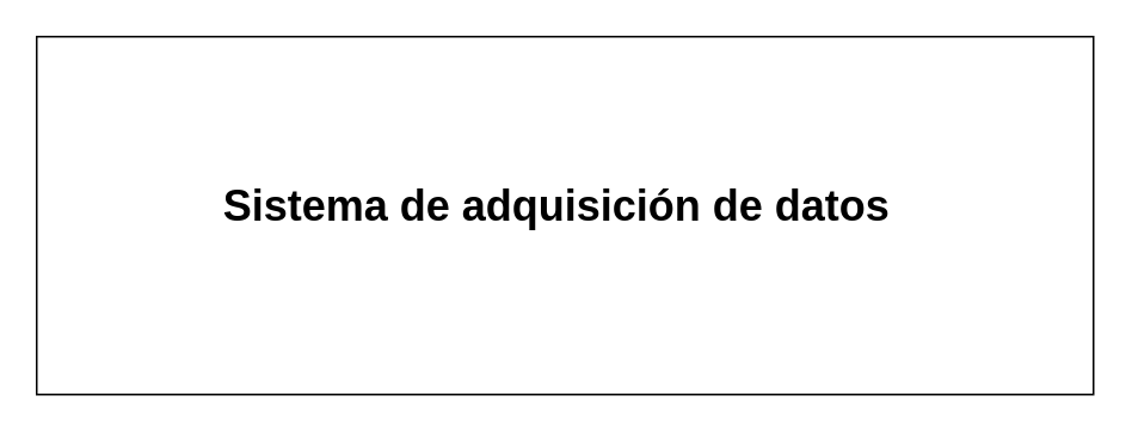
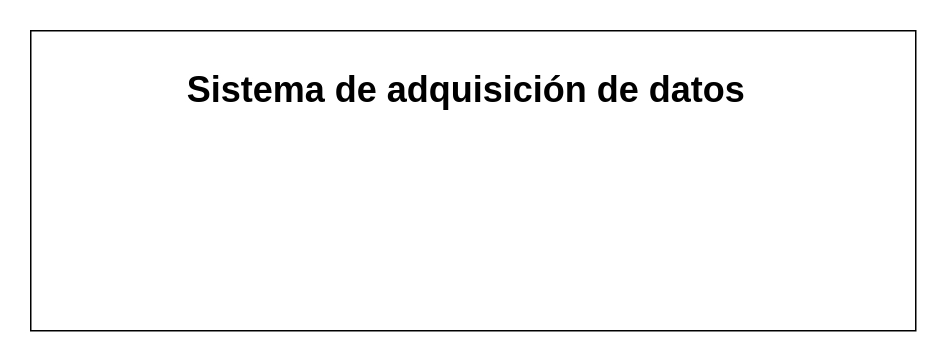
- <mxCell id="3" value="&lt;b style=&quot;font-size: 24px;&quot;&gt;Sistema de adquisición de datos&lt;/b&gt;" style="text;html=1;align=center;verticalAlign=middle;resizable=0;points=[];autosize=1;strokeColor=none;fillColor=none;" vertex="1" parent="1"><mxGeometry x="110" y="95" width="400" height="40" as="geometry" /></mxCell>
+ <mxCell id="3" value="&lt;b style=&quot;font-size: 24px;&quot;&gt;Sistema de adquisición de datos&lt;/b&gt;" style="text;html=1;align=center;verticalAlign=middle;resizable=0;points=[];autosize=1;strokeColor=none;fillColor=none;" vertex="1" parent="1"><mxGeometry x="110" y="40" width="400" height="40" as="geometry" /></mxCell>
